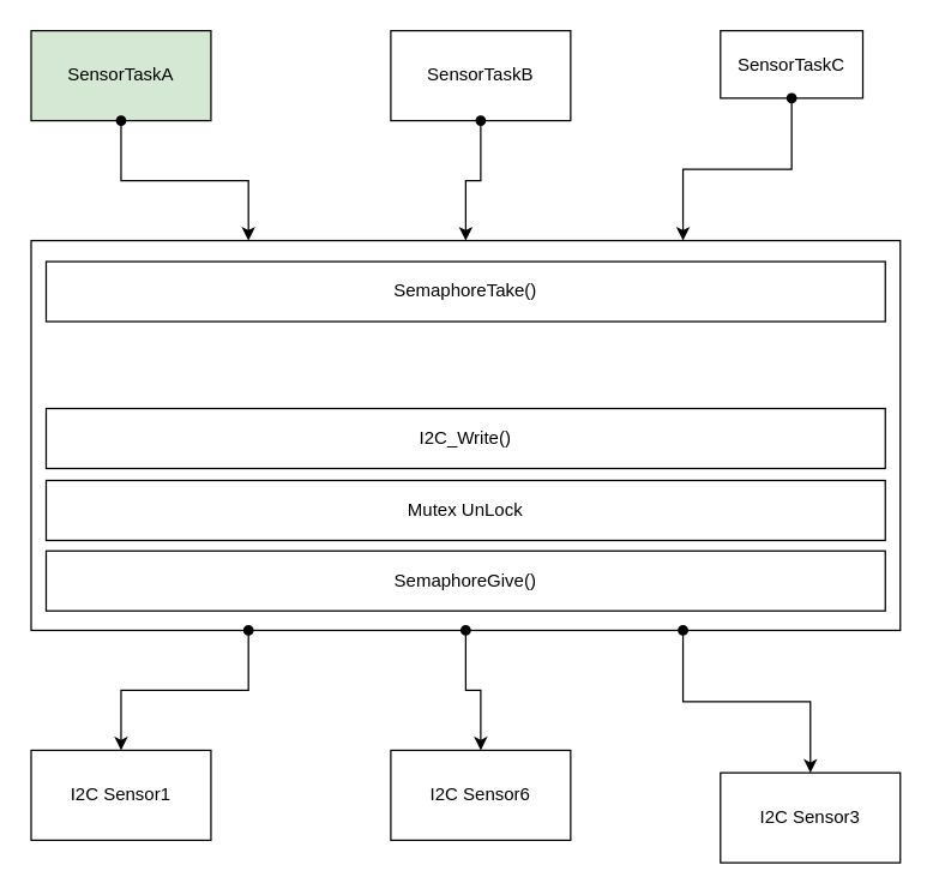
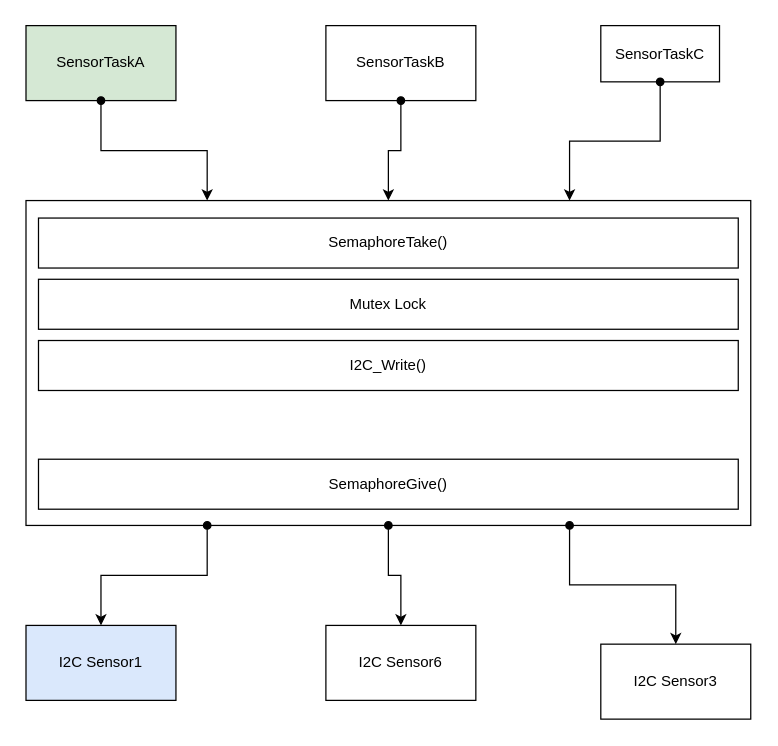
+ <mxCell id="12" value="Mutex Lock" style="rounded=0;whiteSpace=wrap;html=1;" vertex="1" parent="1"><mxGeometry x="30" y="223" width="560" height="40" as="geometry" /></mxCell>
- <mxCell id="13" value="Mutex UnLock" style="rounded=0;whiteSpace=wrap;html=1;" vertex="1" parent="1"><mxGeometry x="30" y="320" width="560" height="40" as="geometry" /></mxCell>
- <mxCell id="5" value="I2C Sensor1" style="rounded=0;whiteSpace=wrap;html=1;" vertex="1" parent="1"><mxGeometry x="20" y="500" width="120" height="60" as="geometry" /></mxCell>
+ <mxCell id="5" value="I2C Sensor1" style="rounded=0;whiteSpace=wrap;html=1;fillColor=#dae8fc;" vertex="1" parent="1"><mxGeometry x="20" y="500" width="120" height="60" as="geometry" /></mxCell>
